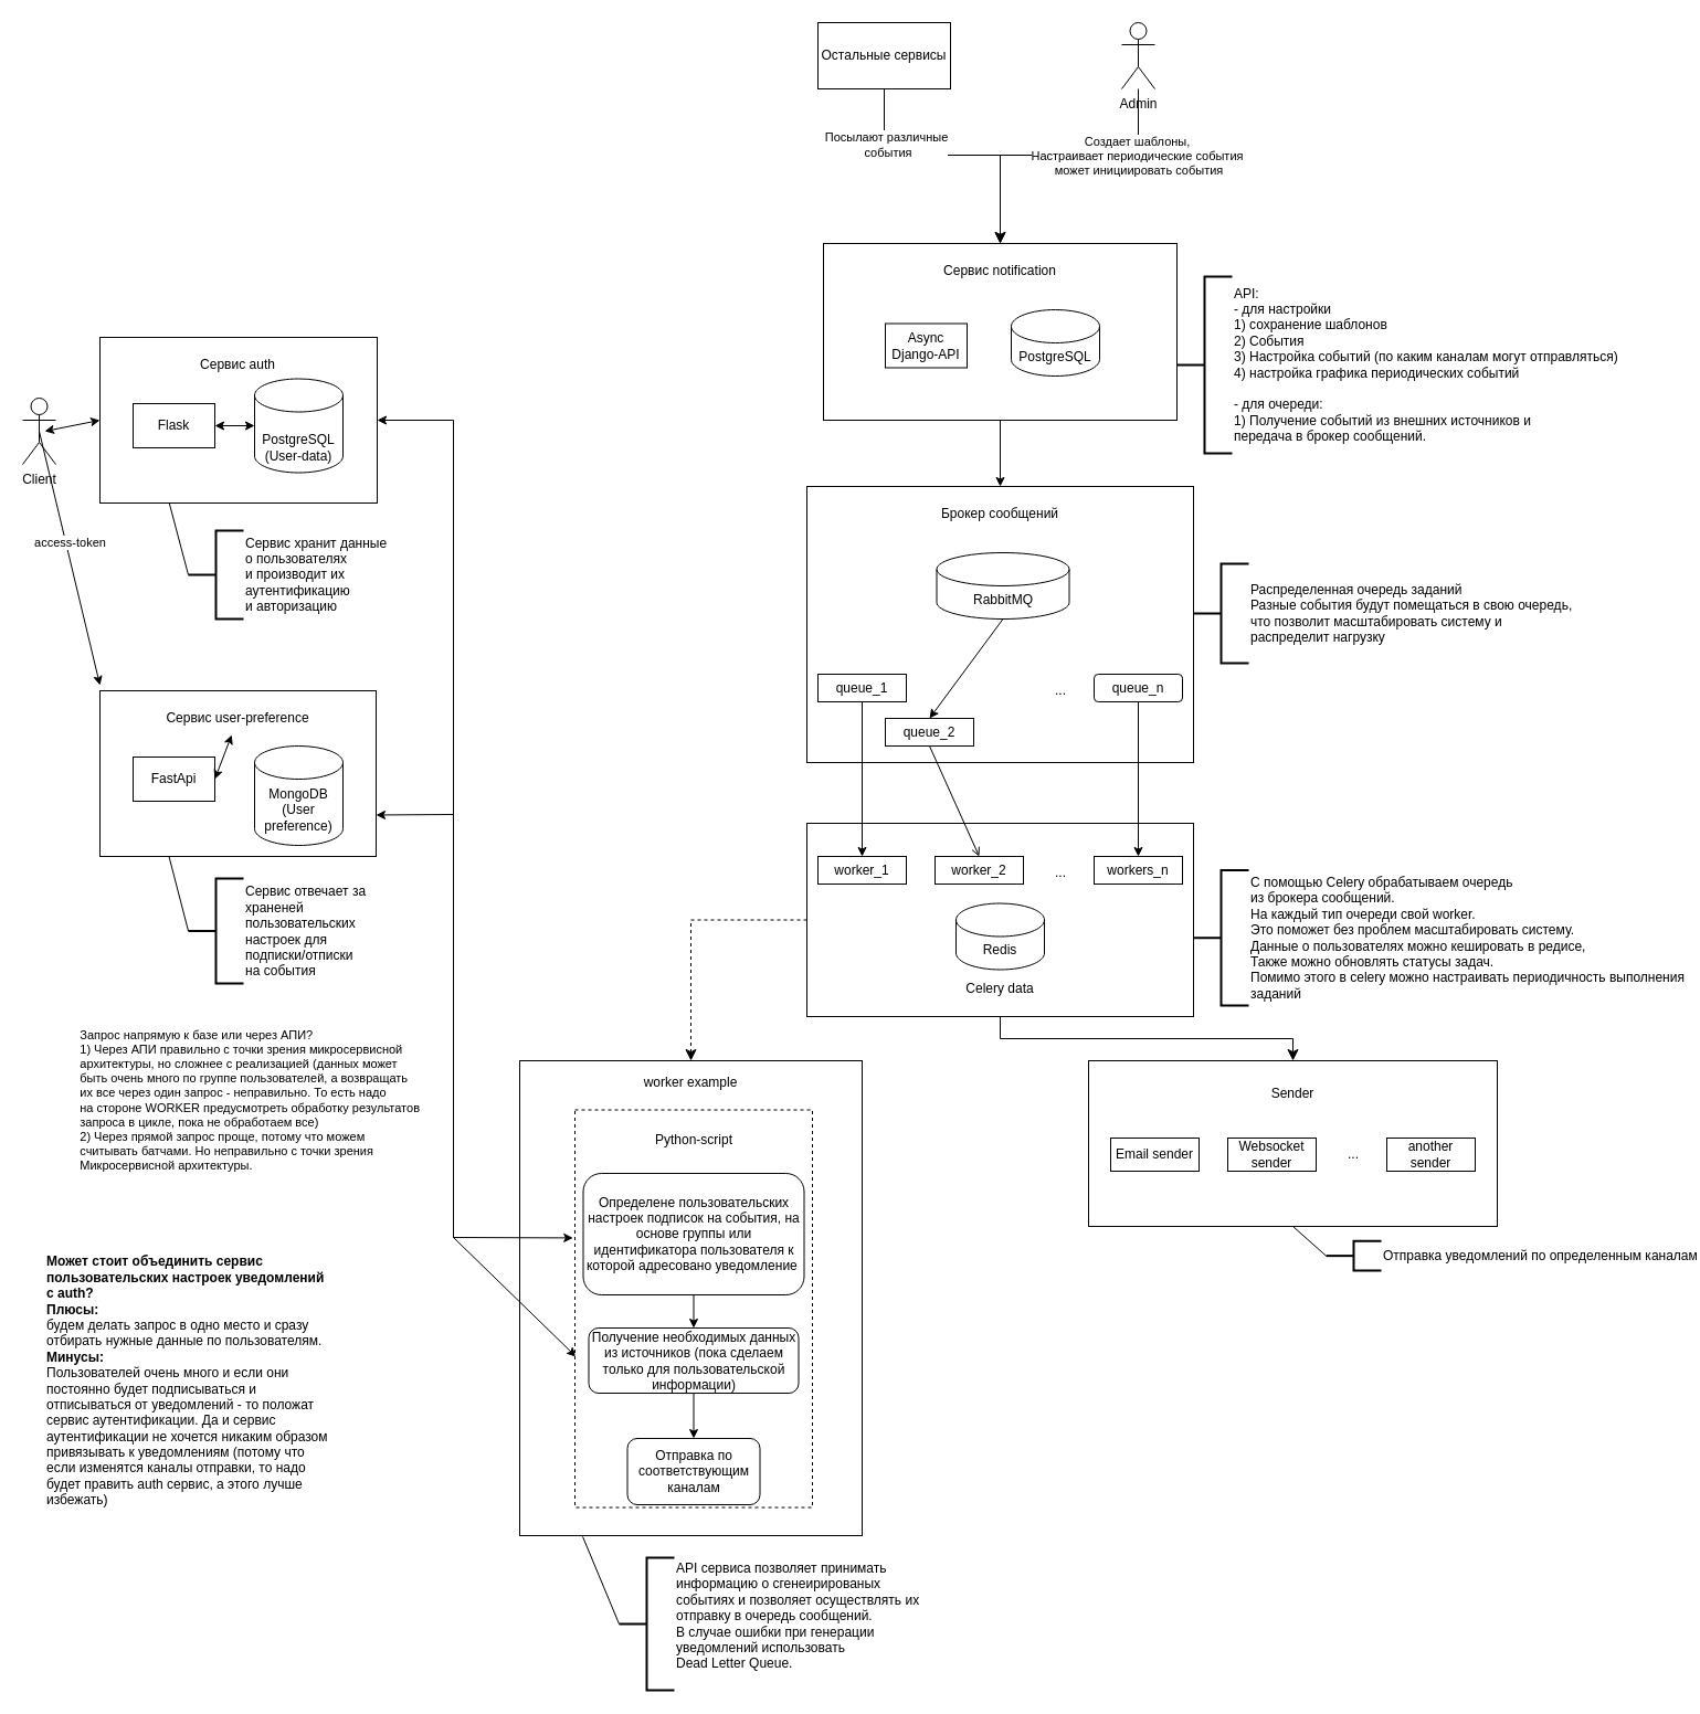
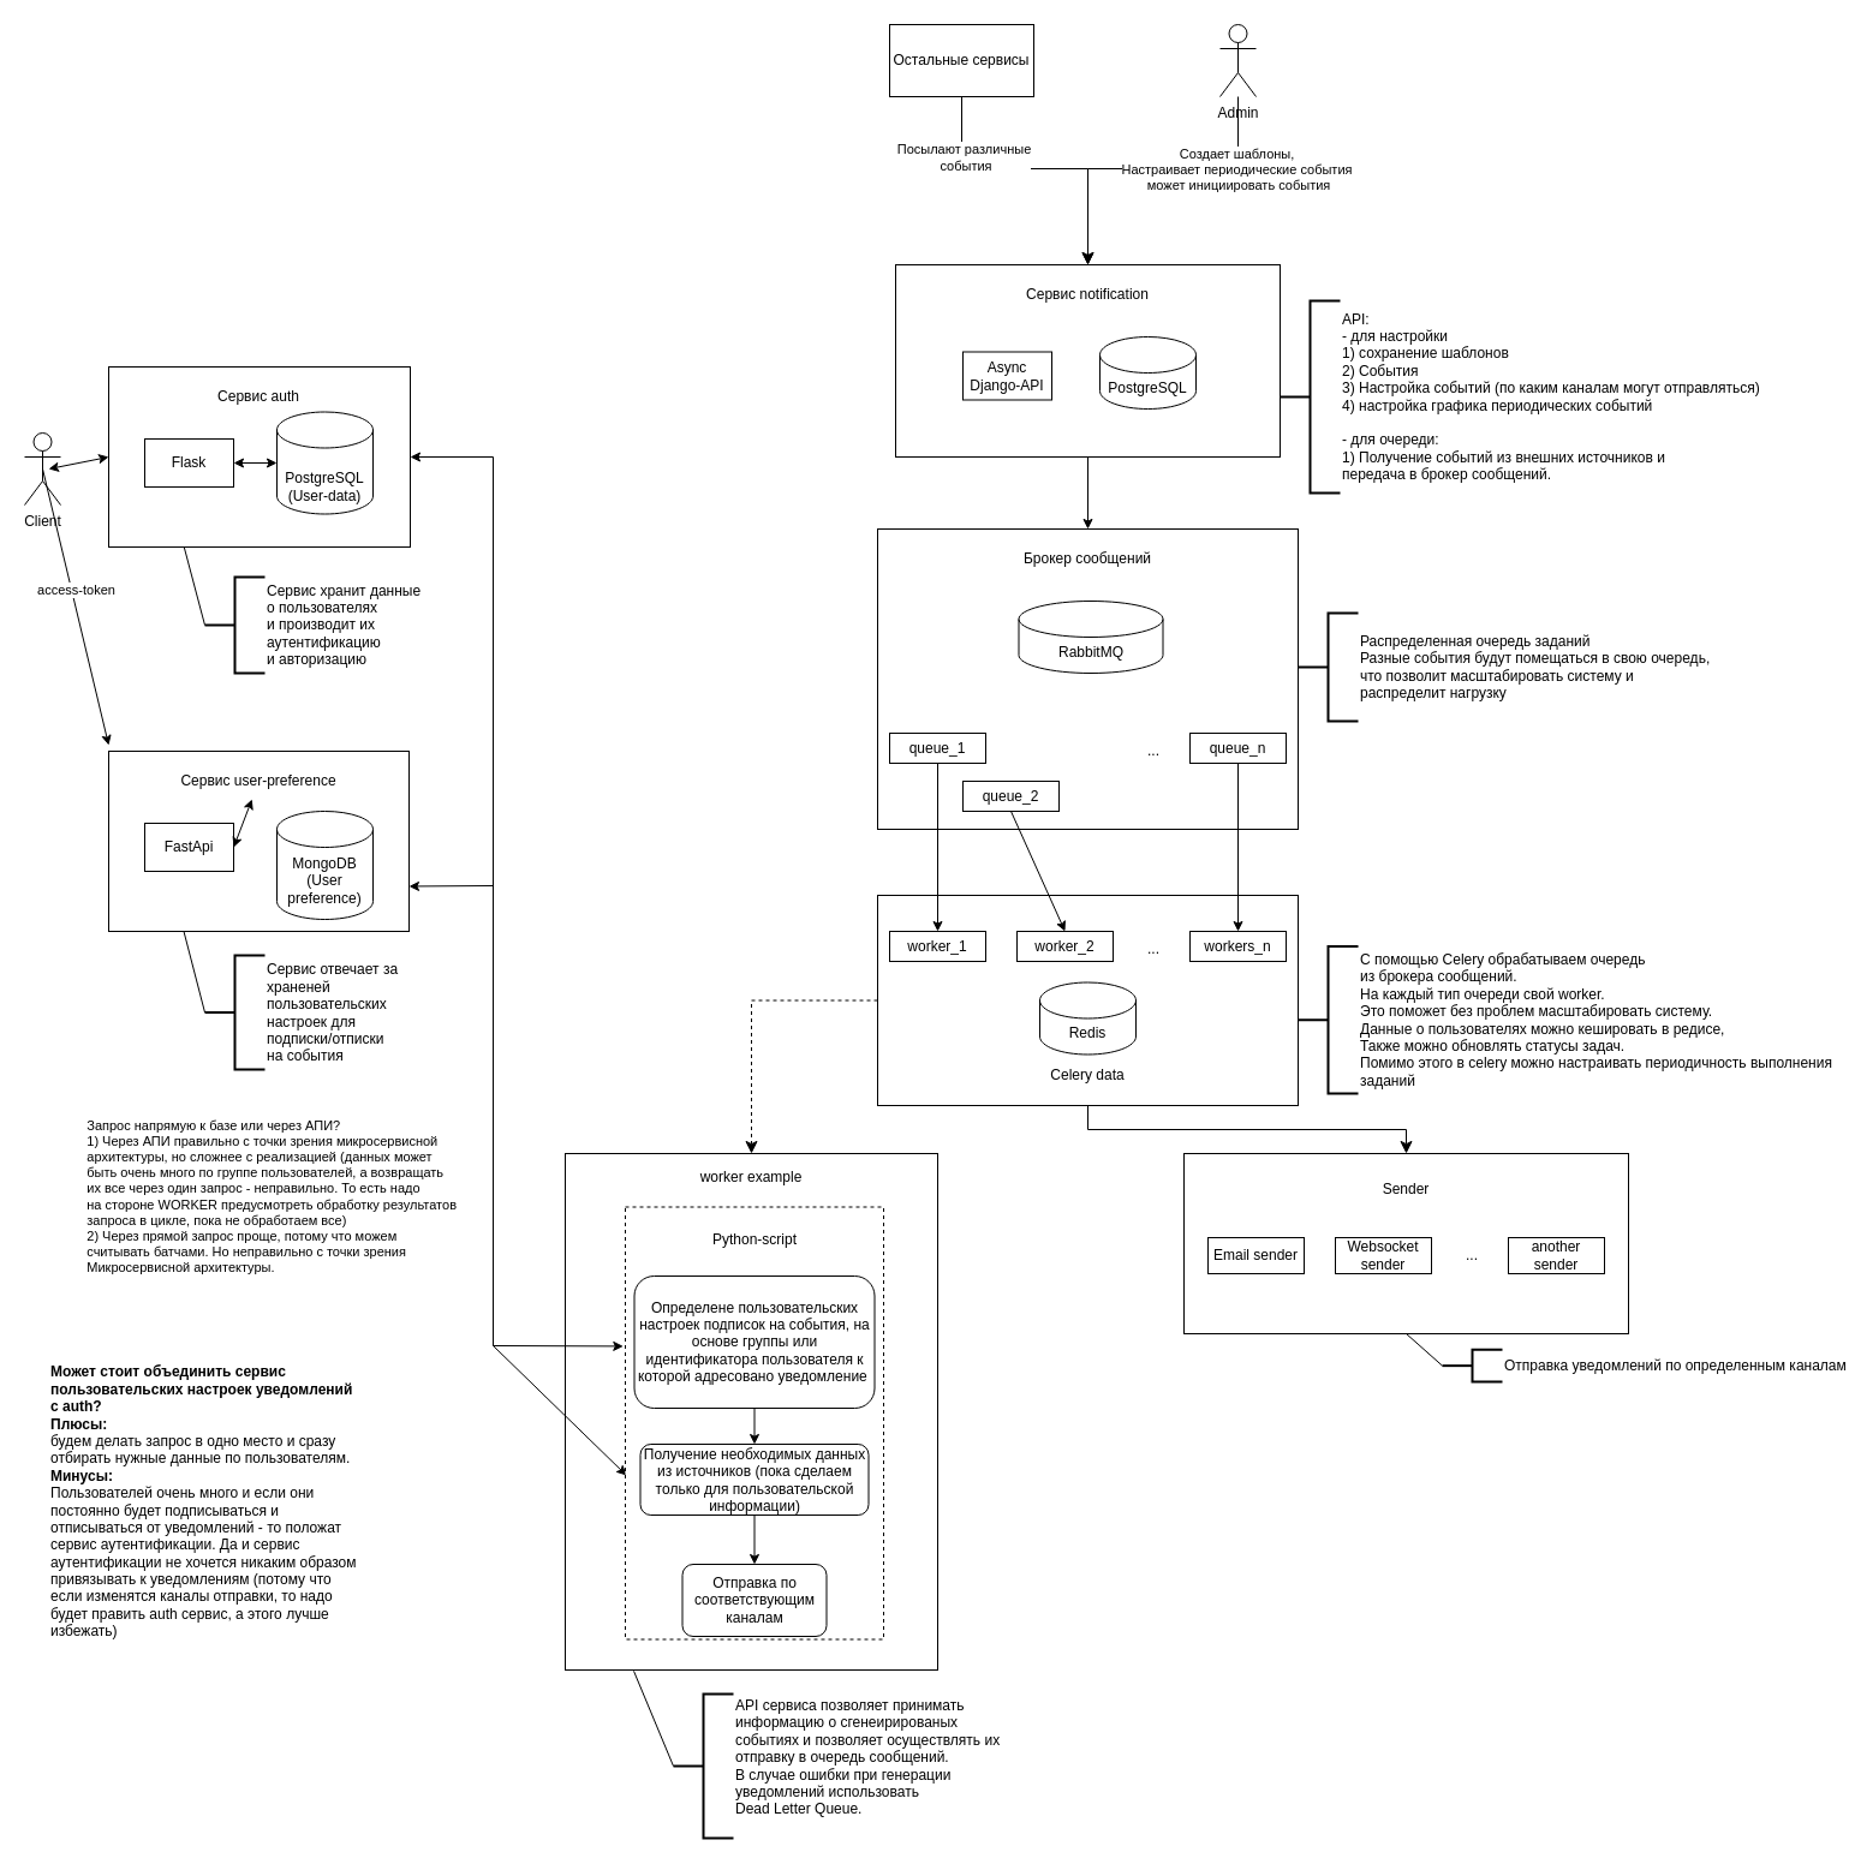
- <mxCell id="60" value="" style="endArrow=classic;html=1;rounded=0;exitX=0.5;exitY=1;exitDx=0;exitDy=0;exitPerimeter=0;entryX=0.5;entryY=0;entryDx=0;entryDy=0;" edge="1" parent="1" source="42" target="51"><mxGeometry width="50" height="50" relative="1" as="geometry"><mxPoint x="913" y="570" as="sourcePoint" /><mxPoint x="790" y="620" as="targetPoint" /></mxGeometry></mxCell>
- <mxCell id="52" value="queue_n" style="whiteSpace=wrap;html=1;rounded=1;" vertex="1" parent="1"><mxGeometry x="990" y="610" width="80" height="25" as="geometry" /></mxCell>
+ <mxCell id="52" value="queue_n" style="rounded=0;whiteSpace=wrap;html=1;" vertex="1" parent="1"><mxGeometry x="990" y="610" width="80" height="25" as="geometry" /></mxCell>
- <mxCell id="62" value="" style="endArrow=open;html=1;rounded=0;exitX=0.5;exitY=1;exitDx=0;exitDy=0;entryX=0.5;entryY=0;entryDx=0;entryDy=0;" edge="1" parent="1" source="51" target="57"><mxGeometry width="50" height="50" relative="1" as="geometry"><mxPoint x="790" y="645" as="sourcePoint" /><mxPoint x="790" y="785" as="targetPoint" /></mxGeometry></mxCell>
+ <mxCell id="62" value="" style="endArrow=classic;html=1;rounded=0;exitX=0.5;exitY=1;exitDx=0;exitDy=0;entryX=0.5;entryY=0;entryDx=0;entryDy=0;" edge="1" parent="1" source="51" target="57"><mxGeometry width="50" height="50" relative="1" as="geometry"><mxPoint x="790" y="645" as="sourcePoint" /><mxPoint x="790" y="785" as="targetPoint" /></mxGeometry></mxCell>
